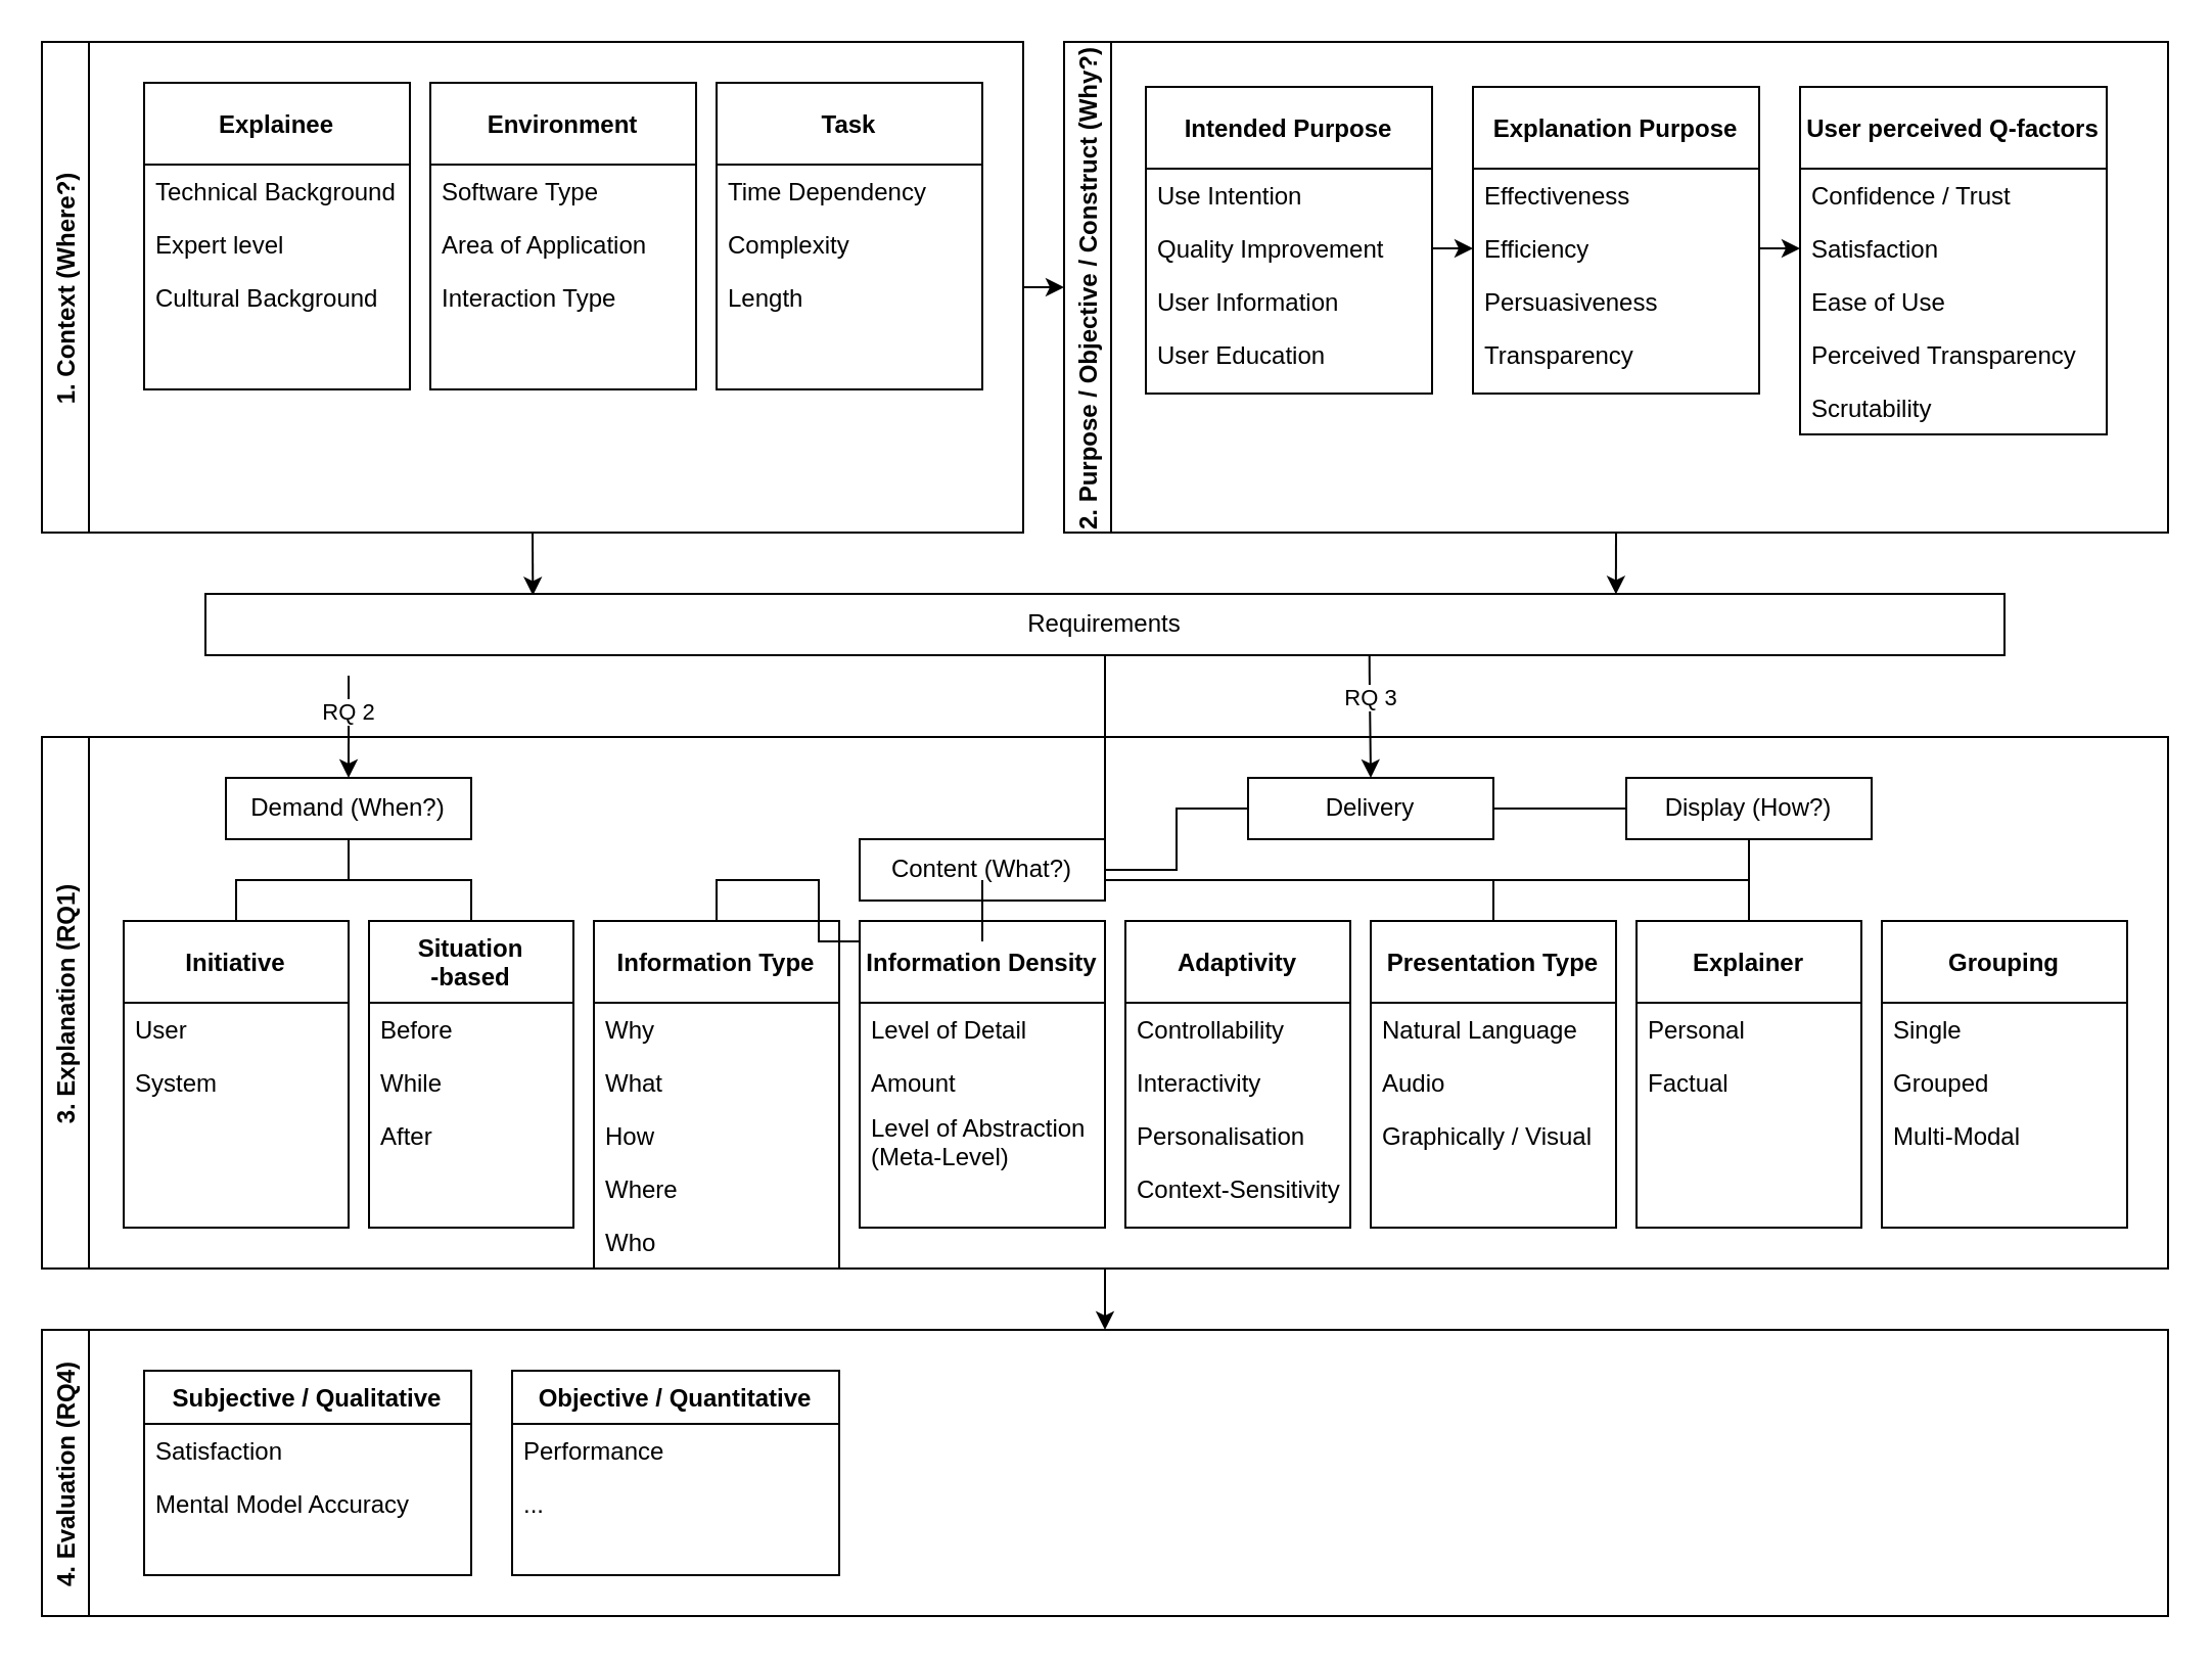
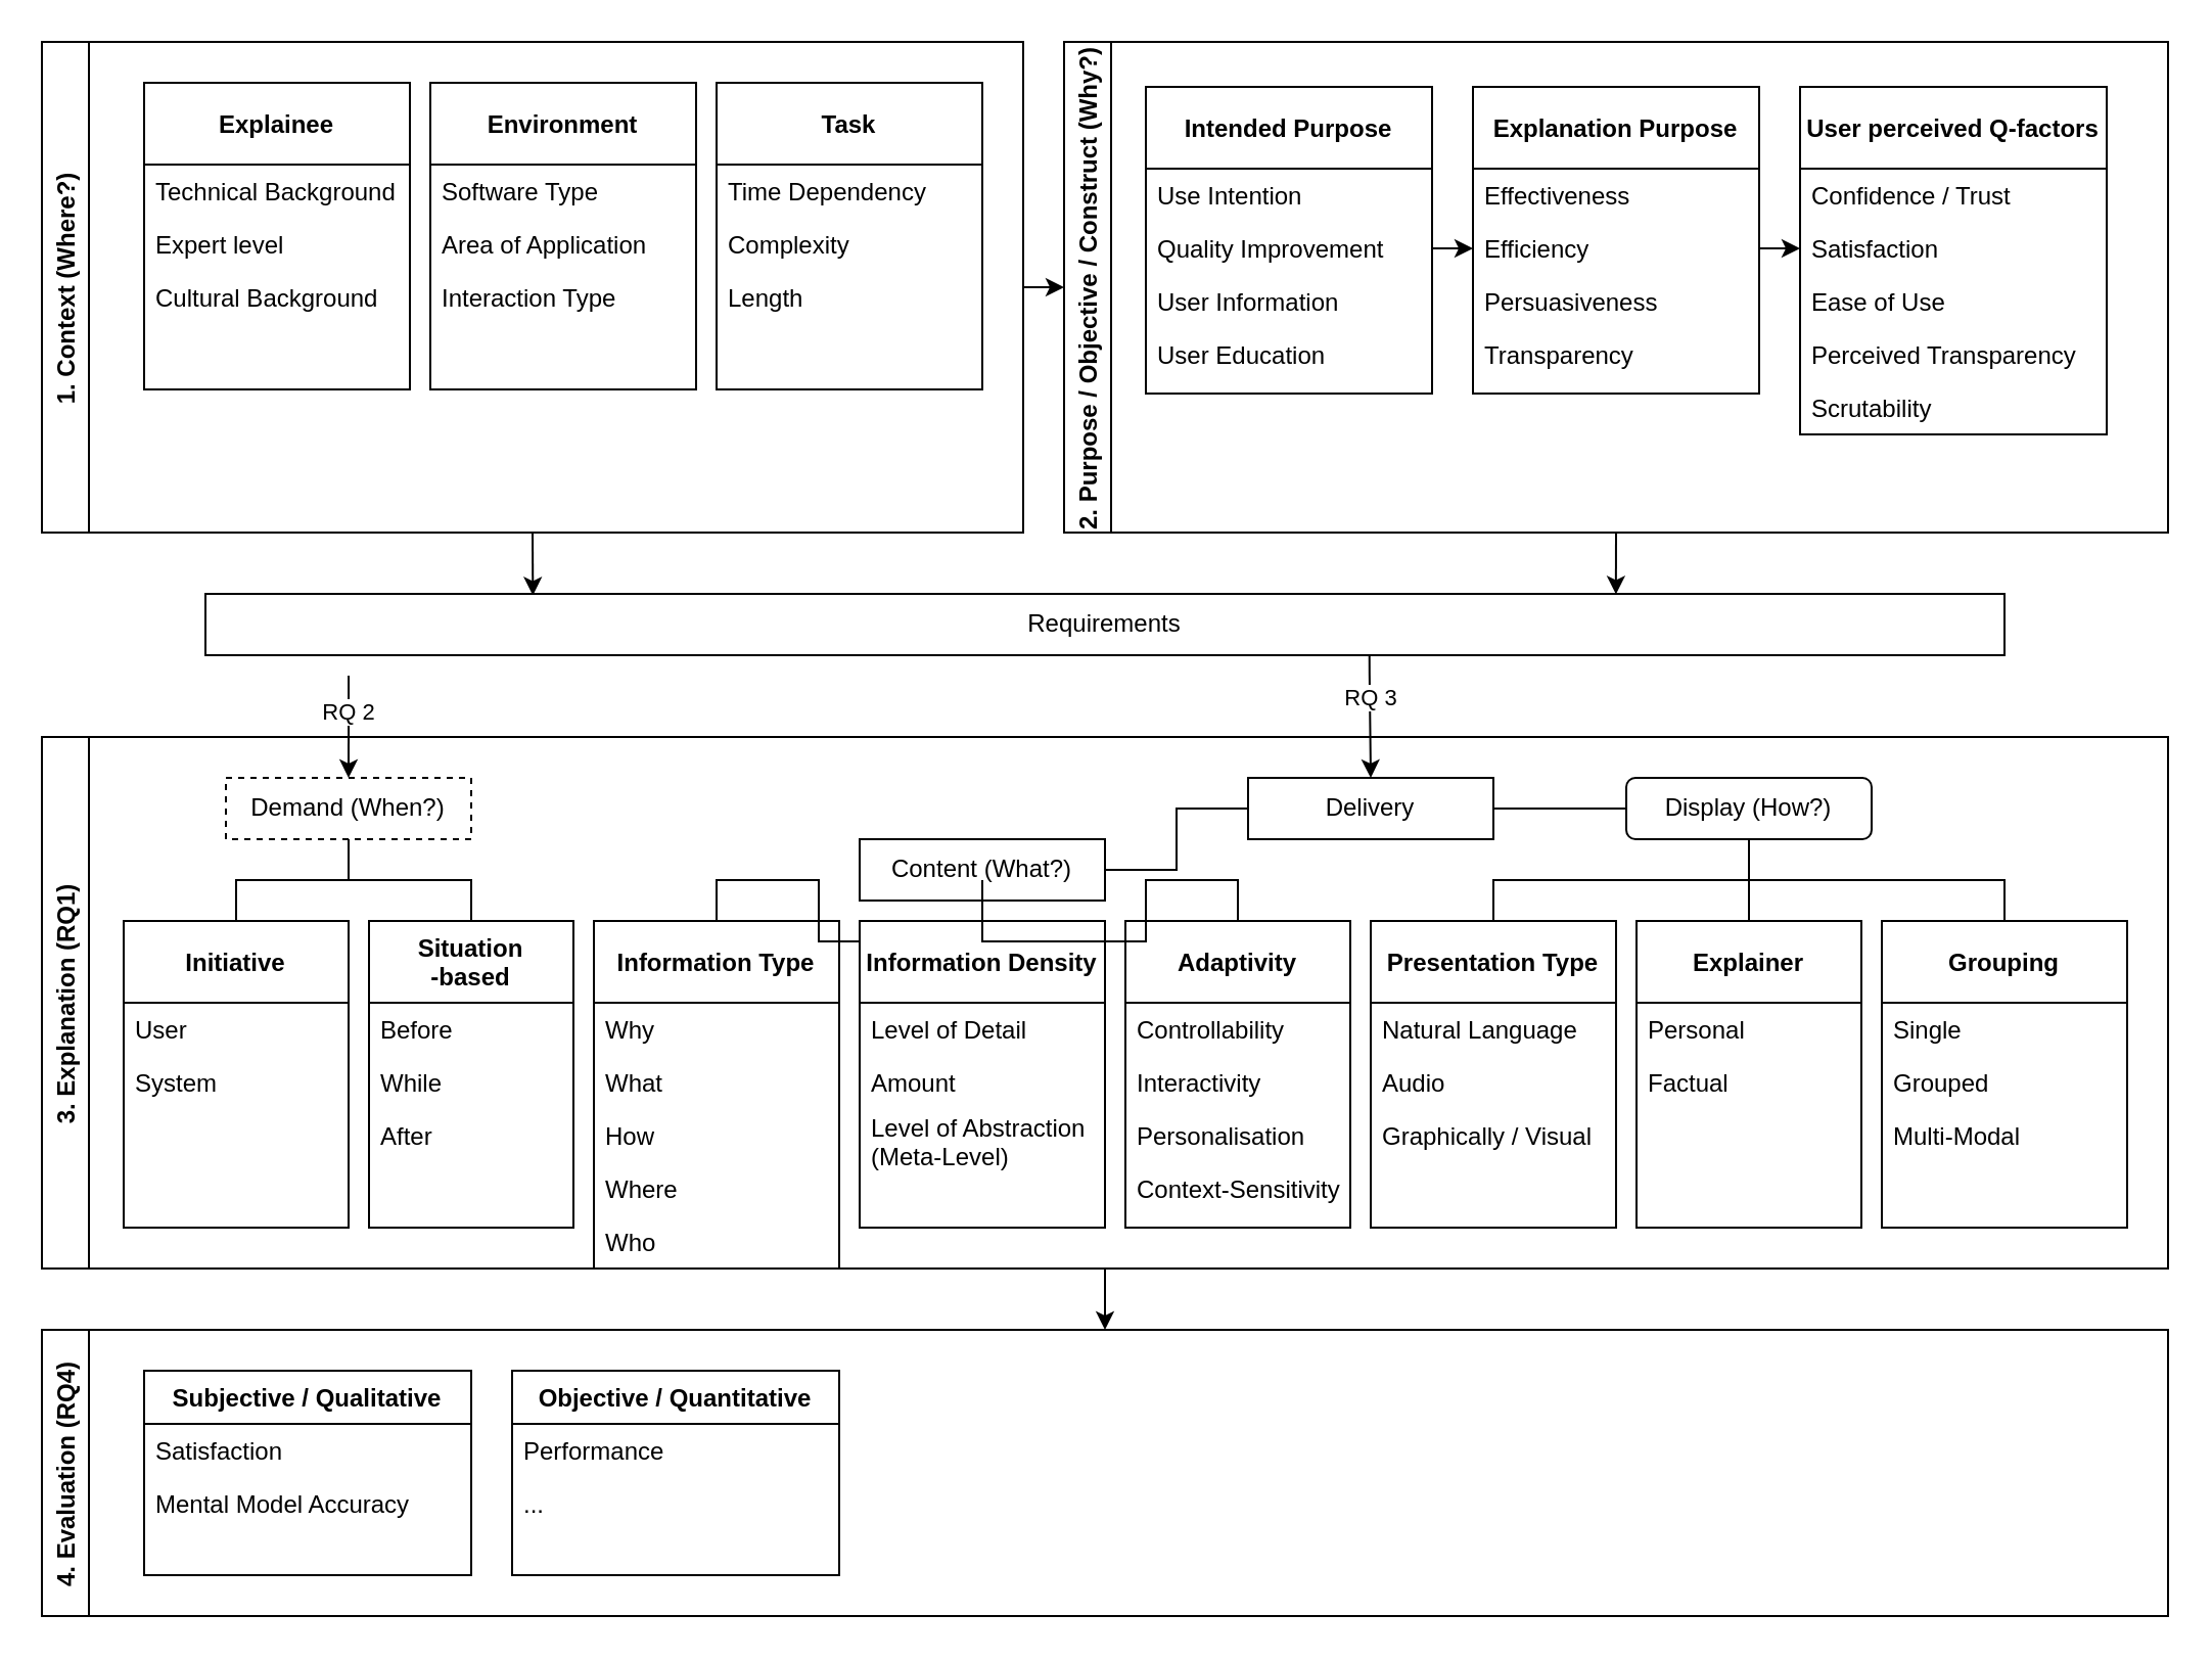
- <mxCell id="68" value="Demand (When?)" style="rounded=0;whiteSpace=wrap;html=1;" parent="38" vertex="1"><mxGeometry x="90" y="20" width="120" height="30" as="geometry" /></mxCell>
+ <mxCell id="68" value="Demand (When?)" style="rounded=0;whiteSpace=wrap;html=1;dashed=1;" parent="38" vertex="1"><mxGeometry x="90" y="20" width="120" height="30" as="geometry" /></mxCell>
- <mxCell id="40" value="Display (How?)" style="rounded=0;whiteSpace=wrap;html=1;" parent="38" vertex="1"><mxGeometry x="775" y="20" width="120" height="30" as="geometry" /></mxCell>
+ <mxCell id="40" value="Display (How?)" style="whiteSpace=wrap;html=1;rounded=1;" parent="38" vertex="1"><mxGeometry x="775" y="20" width="120" height="30" as="geometry" /></mxCell>
- <mxCell id="78" style="edgeStyle=orthogonalEdgeStyle;rounded=0;orthogonalLoop=1;jettySize=auto;html=1;endArrow=none;endFill=0;exitX=0.5;exitY=1;exitDx=0;exitDy=0;" parent="38" source="40" target="88" edge="1"><mxGeometry x="-210" y="-195" as="geometry" /></mxCell>
+ <mxCell id="78" style="edgeStyle=orthogonalEdgeStyle;rounded=0;orthogonalLoop=1;jettySize=auto;html=1;entryX=0.5;entryY=0;entryDx=0;entryDy=0;endArrow=none;endFill=0;exitX=0.5;exitY=1;exitDx=0;exitDy=0;" parent="38" source="40" target="74" edge="1"><mxGeometry x="-210" y="-195" as="geometry" /></mxCell>
+ <mxCell id="67" style="edgeStyle=orthogonalEdgeStyle;rounded=0;orthogonalLoop=1;jettySize=auto;html=1;exitX=0.5;exitY=1;exitDx=0;exitDy=0;entryX=0.5;entryY=0;entryDx=0;entryDy=0;endArrow=none;endFill=0;" parent="38" source="39" target="62" edge="1"><mxGeometry relative="1" as="geometry" /></mxCell>
